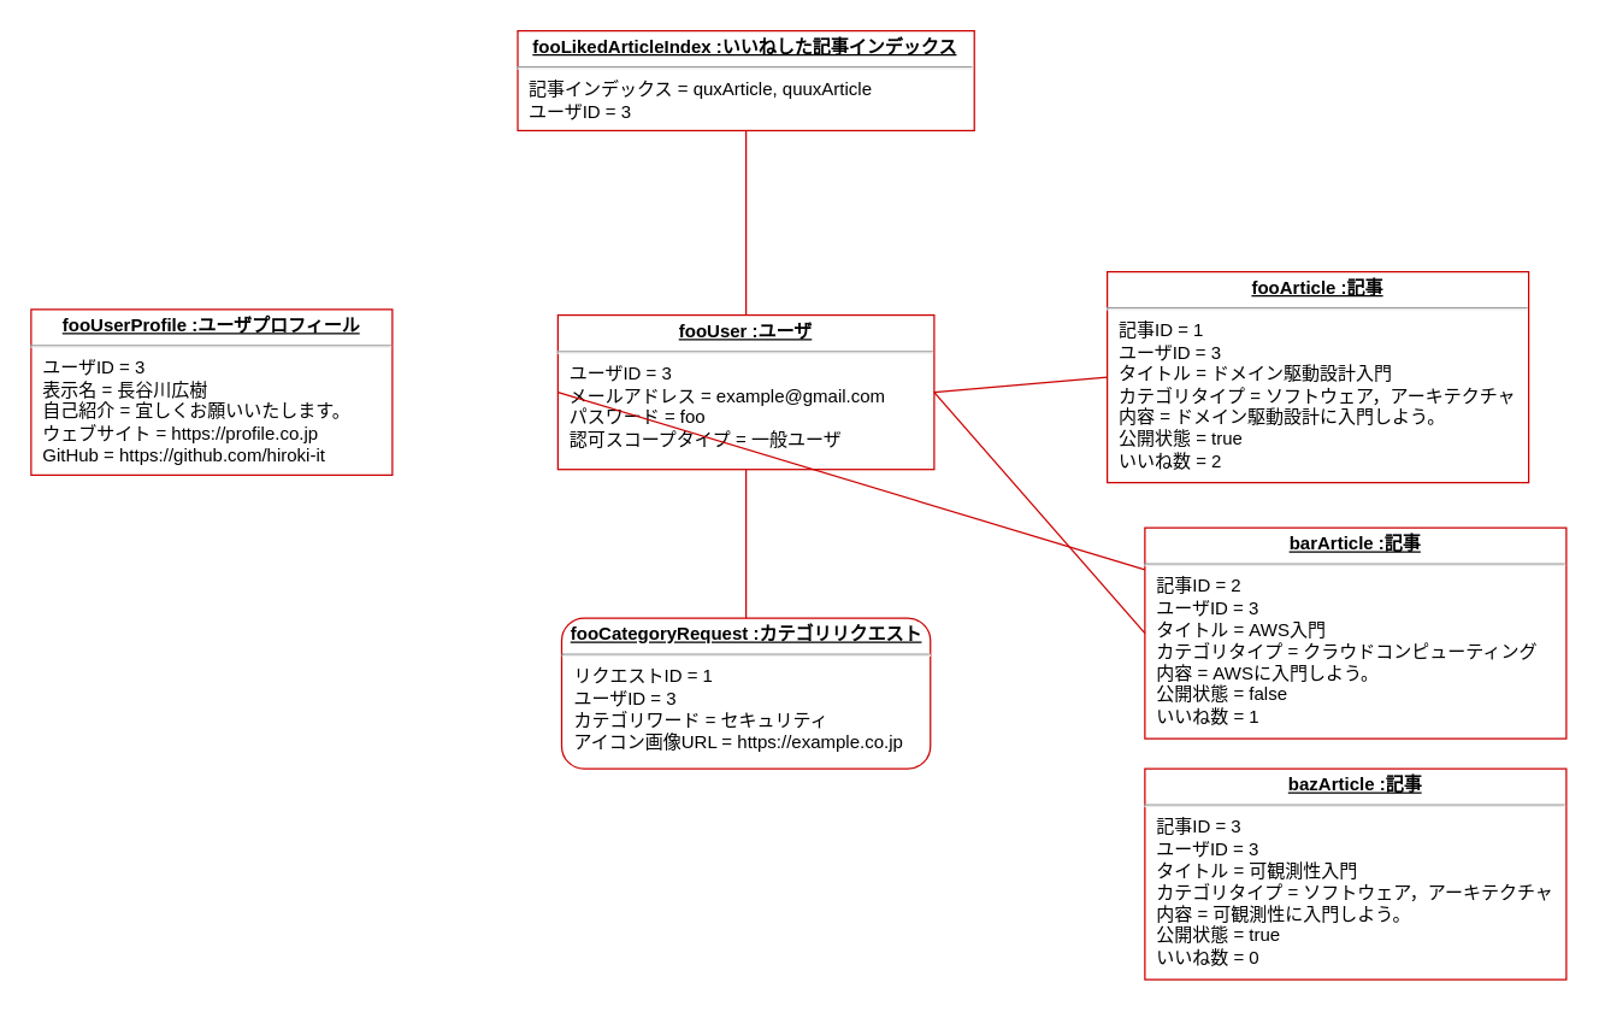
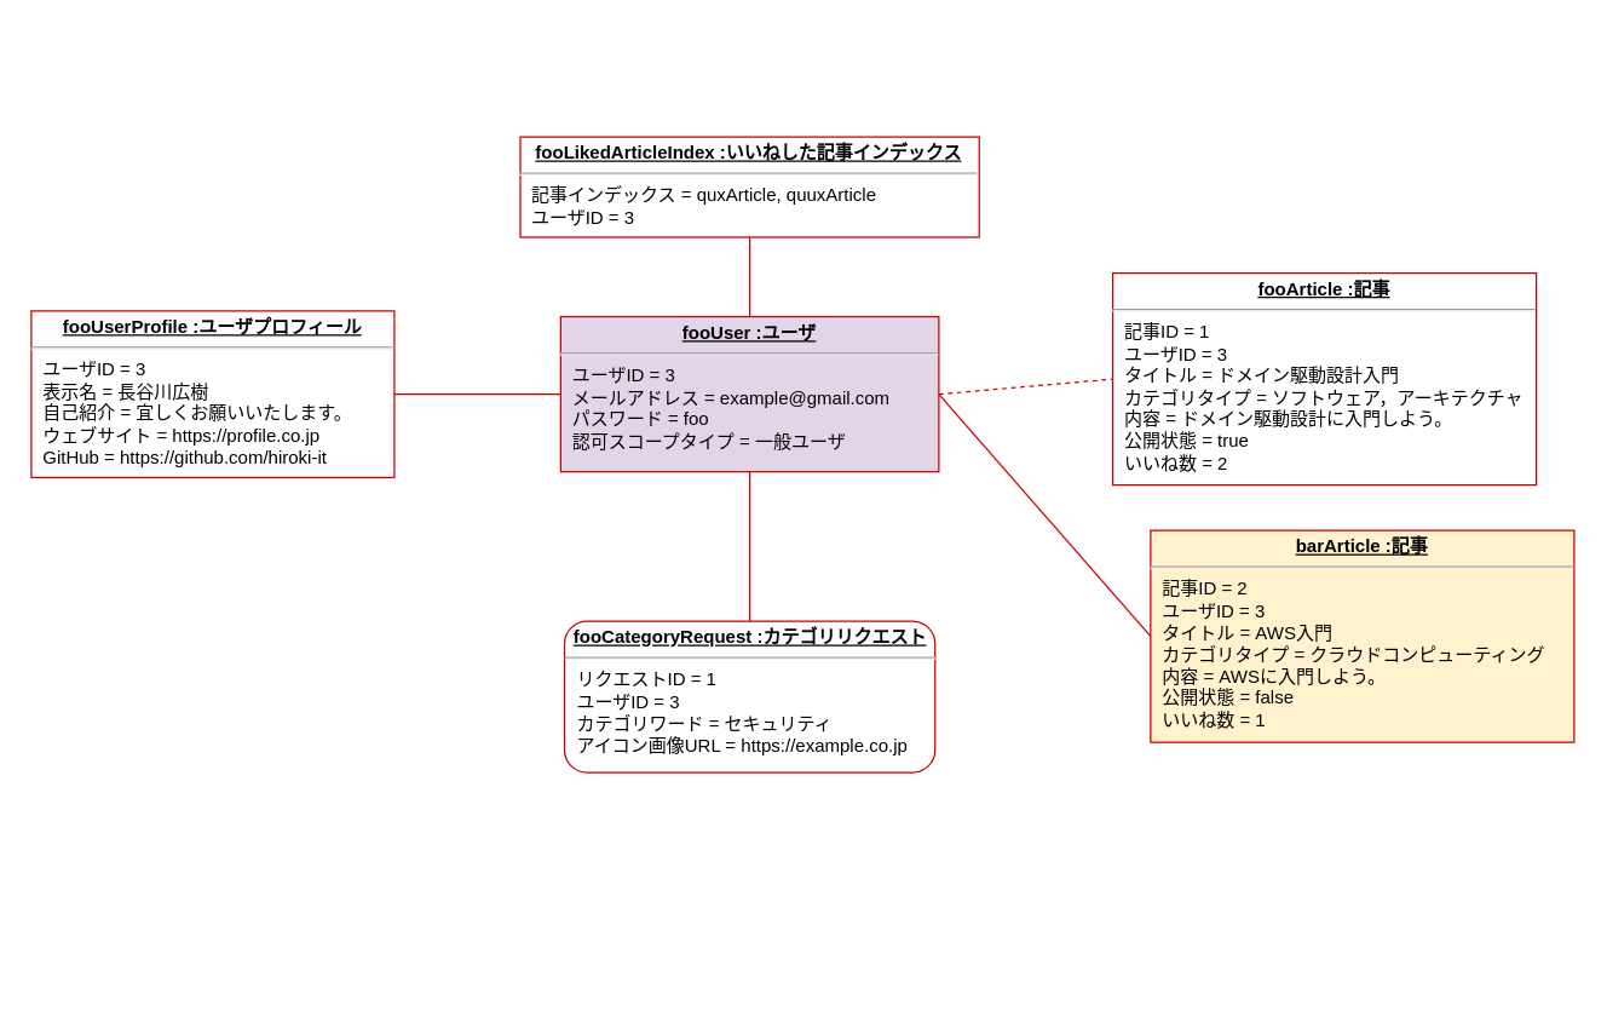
- <mxCell id="9" value="&lt;p style=&quot;margin: 0px ; margin-top: 4px ; text-align: center ; text-decoration: underline&quot;&gt;&lt;b&gt;fooLikedArticleIndex :いいねした記事インデックス&lt;/b&gt;&lt;/p&gt;&lt;hr&gt;&lt;p style=&quot;margin: 0px 0px 0px 8px&quot;&gt;記事インデックス = quxArticle, quuxArticle&amp;nbsp;&lt;/p&gt;&lt;p style=&quot;margin: 0px 0px 0px 8px&quot;&gt;ユーザID = 3&lt;/p&gt;" style="verticalAlign=top;align=left;overflow=fill;fontSize=12;fontFamily=Helvetica;html=1;strokeColor=#CC0000;" parent="1" vertex="1"><mxGeometry x="343.31" y="20" width="303.38" height="66.25" as="geometry" /></mxCell>
+ <mxCell id="9" value="&lt;p style=&quot;margin: 0px ; margin-top: 4px ; text-align: center ; text-decoration: underline&quot;&gt;&lt;b&gt;fooLikedArticleIndex :いいねした記事インデックス&lt;/b&gt;&lt;/p&gt;&lt;hr&gt;&lt;p style=&quot;margin: 0px 0px 0px 8px&quot;&gt;記事インデックス = quxArticle, quuxArticle&amp;nbsp;&lt;/p&gt;&lt;p style=&quot;margin: 0px 0px 0px 8px&quot;&gt;ユーザID = 3&lt;/p&gt;" style="verticalAlign=top;align=left;overflow=fill;fontSize=12;fontFamily=Helvetica;html=1;strokeColor=#CC0000;" parent="1" vertex="1"><mxGeometry x="343.31" y="90" width="303.38" height="66.25" as="geometry" /></mxCell>
- <mxCell id="7" value="" style="endArrow=none;html=1;entryX=0;entryY=0.5;entryDx=0;entryDy=0;exitX=1;exitY=0.5;exitDx=0;exitDy=0;strokeColor=#CC0000;" parent="1" source="5" target="2" edge="1"><mxGeometry width="50" height="50" relative="1" as="geometry"><mxPoint x="620" y="435" as="sourcePoint" /><mxPoint x="750" y="445" as="targetPoint" /></mxGeometry></mxCell>
+ <mxCell id="7" value="" style="endArrow=none;html=1;entryX=0;entryY=0.5;entryDx=0;entryDy=0;exitX=1;exitY=0.5;exitDx=0;exitDy=0;strokeColor=#CC0000;dashed=1;" parent="1" source="5" target="2" edge="1"><mxGeometry width="50" height="50" relative="1" as="geometry"><mxPoint x="620" y="435" as="sourcePoint" /><mxPoint x="750" y="445" as="targetPoint" /></mxGeometry></mxCell>
- <mxCell id="5" value="&lt;p style=&quot;margin: 0px ; margin-top: 4px ; text-align: center ; text-decoration: underline&quot;&gt;&lt;b&gt;fooUser :ユーザ&lt;/b&gt;&lt;/p&gt;&lt;hr&gt;&lt;p style=&quot;margin: 0px ; margin-left: 8px&quot;&gt;ユーザID = 3&lt;/p&gt;&lt;p style=&quot;margin: 0px ; margin-left: 8px&quot;&gt;メールアドレス = example@gmail.com&lt;br&gt;パスワード = foo&lt;/p&gt;&lt;p style=&quot;margin: 0px ; margin-left: 8px&quot;&gt;認可スコープタイプ = 一般ユーザ&lt;/p&gt;&lt;p style=&quot;margin: 0px ; margin-left: 8px&quot;&gt;&lt;br&gt;&lt;/p&gt;" style="verticalAlign=top;align=left;overflow=fill;fontSize=12;fontFamily=Helvetica;html=1;strokeColor=#CC0000;" parent="1" vertex="1"><mxGeometry x="370" y="208.75" width="250" height="102.5" as="geometry" /></mxCell>
+ <mxCell id="5" value="&lt;p style=&quot;margin: 0px ; margin-top: 4px ; text-align: center ; text-decoration: underline&quot;&gt;&lt;b&gt;fooUser :ユーザ&lt;/b&gt;&lt;/p&gt;&lt;hr&gt;&lt;p style=&quot;margin: 0px ; margin-left: 8px&quot;&gt;ユーザID = 3&lt;/p&gt;&lt;p style=&quot;margin: 0px ; margin-left: 8px&quot;&gt;メールアドレス = example@gmail.com&lt;br&gt;パスワード = foo&lt;/p&gt;&lt;p style=&quot;margin: 0px ; margin-left: 8px&quot;&gt;認可スコープタイプ = 一般ユーザ&lt;/p&gt;&lt;p style=&quot;margin: 0px ; margin-left: 8px&quot;&gt;&lt;br&gt;&lt;/p&gt;" style="verticalAlign=top;align=left;overflow=fill;fontSize=12;fontFamily=Helvetica;html=1;strokeColor=#CC0000;fillColor=#e1d5e7;" parent="1" vertex="1"><mxGeometry x="370" y="208.75" width="250" height="102.5" as="geometry" /></mxCell>
- <mxCell id="13" value="" style="endArrow=none;html=1;exitX=0;exitY=0.5;exitDx=0;exitDy=0;strokeColor=#CC0000;" parent="1" source="5" target="3" edge="1"><mxGeometry width="50" height="50" relative="1" as="geometry"><mxPoint x="290" y="293.12" as="sourcePoint" /><mxPoint x="290" y="390.62" as="targetPoint" /></mxGeometry></mxCell>
+ <mxCell id="13" value="" style="endArrow=none;html=1;entryX=1;entryY=0.5;entryDx=0;entryDy=0;exitX=0;exitY=0.5;exitDx=0;exitDy=0;strokeColor=#CC0000;" parent="1" source="5" target="12" edge="1"><mxGeometry width="50" height="50" relative="1" as="geometry"><mxPoint x="290" y="293.12" as="sourcePoint" /><mxPoint x="290" y="390.62" as="targetPoint" /></mxGeometry></mxCell>
- <mxCell id="3" value="&lt;p style=&quot;margin: 0px ; margin-top: 4px ; text-align: center ; text-decoration: underline&quot;&gt;&lt;b&gt;barArticle :記事&lt;/b&gt;&lt;/p&gt;&lt;hr&gt;&lt;p style=&quot;margin: 0px 0px 0px 8px&quot;&gt;記事ID = 2&lt;/p&gt;&lt;p style=&quot;margin: 0px 0px 0px 8px&quot;&gt;ユーザID = 3&lt;/p&gt;&lt;p style=&quot;margin: 0px ; margin-left: 8px&quot;&gt;タイトル = AWS入門&lt;br&gt;カテゴリタイプ = クラウドコンピューティング&lt;br&gt;内容 = AWSに入門しよう。&lt;/p&gt;&lt;p style=&quot;margin: 0px ; margin-left: 8px&quot;&gt;公開状態 = false&lt;/p&gt;&lt;p style=&quot;margin: 0px ; margin-left: 8px&quot;&gt;いいね数 = 1&lt;br&gt;&lt;/p&gt;" style="verticalAlign=top;align=left;overflow=fill;fontSize=12;fontFamily=Helvetica;html=1;strokeColor=#CC0000;" parent="1" vertex="1"><mxGeometry x="760" y="350" width="280" height="140" as="geometry" /></mxCell>
+ <mxCell id="3" value="&lt;p style=&quot;margin: 0px ; margin-top: 4px ; text-align: center ; text-decoration: underline&quot;&gt;&lt;b&gt;barArticle :記事&lt;/b&gt;&lt;/p&gt;&lt;hr&gt;&lt;p style=&quot;margin: 0px 0px 0px 8px&quot;&gt;記事ID = 2&lt;/p&gt;&lt;p style=&quot;margin: 0px 0px 0px 8px&quot;&gt;ユーザID = 3&lt;/p&gt;&lt;p style=&quot;margin: 0px ; margin-left: 8px&quot;&gt;タイトル = AWS入門&lt;br&gt;カテゴリタイプ = クラウドコンピューティング&lt;br&gt;内容 = AWSに入門しよう。&lt;/p&gt;&lt;p style=&quot;margin: 0px ; margin-left: 8px&quot;&gt;公開状態 = false&lt;/p&gt;&lt;p style=&quot;margin: 0px ; margin-left: 8px&quot;&gt;いいね数 = 1&lt;br&gt;&lt;/p&gt;" style="verticalAlign=top;align=left;overflow=fill;fontSize=12;fontFamily=Helvetica;html=1;strokeColor=#CC0000;fillColor=#fff2cc;" parent="1" vertex="1"><mxGeometry x="760" y="350" width="280" height="140" as="geometry" /></mxCell>
- <mxCell id="4" value="&lt;p style=&quot;margin: 0px ; margin-top: 4px ; text-align: center ; text-decoration: underline&quot;&gt;&lt;b&gt;bazArticle :記事&lt;/b&gt;&lt;/p&gt;&lt;hr&gt;&lt;p style=&quot;margin: 0px ; margin-left: 8px&quot;&gt;記事ID = 3&lt;/p&gt;&lt;p style=&quot;margin: 0px ; margin-left: 8px&quot;&gt;ユーザID = 3&lt;/p&gt;&lt;p style=&quot;margin: 0px ; margin-left: 8px&quot;&gt;タイトル = 可観測性入門&lt;br&gt;カテゴリタイプ = ソフトウェア，アーキテクチャ&lt;br&gt;内容 = 可観測性に入門しよう。&lt;/p&gt;&lt;p style=&quot;margin: 0px ; margin-left: 8px&quot;&gt;公開状態 = true&lt;/p&gt;&lt;p style=&quot;margin: 0px ; margin-left: 8px&quot;&gt;いいね数 = 0&lt;br&gt;&lt;/p&gt;&lt;p style=&quot;margin: 0px ; margin-left: 8px&quot;&gt;&lt;br&gt;&lt;/p&gt;" style="verticalAlign=top;align=left;overflow=fill;fontSize=12;fontFamily=Helvetica;html=1;strokeColor=#CC0000;" parent="1" vertex="1"><mxGeometry x="760" y="510" width="280" height="140" as="geometry" /></mxCell>
